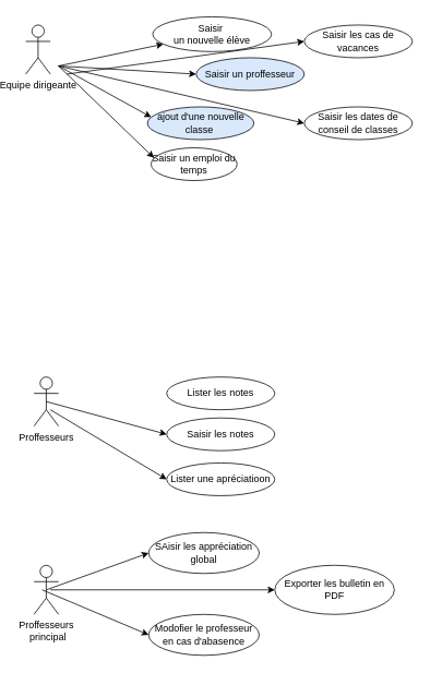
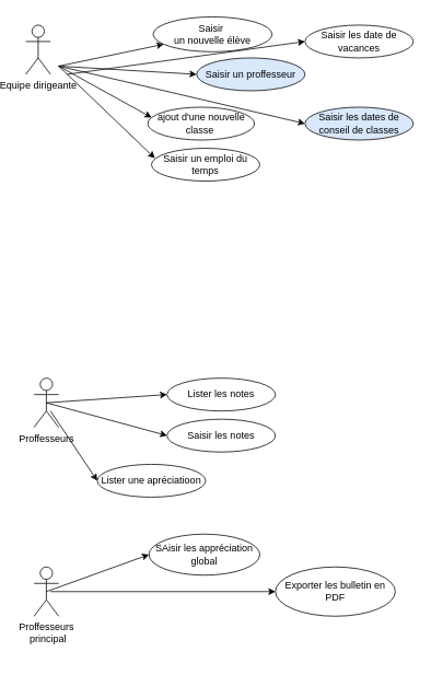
- <mxCell id="16" value="Saisir les cas de vacances" style="ellipse;html=1;whiteSpace=wrap;" vertex="1" parent="1"><mxGeometry x="360" y="30" width="132" height="40" as="geometry" /></mxCell>
+ <mxCell id="16" value="Saisir les date de vacances" style="ellipse;html=1;whiteSpace=wrap;" vertex="1" parent="1"><mxGeometry x="360" y="30" width="132" height="40" as="geometry" /></mxCell>
- <mxCell id="6" value="ajout d'une nouvelle classe&amp;nbsp;" style="ellipse;html=1;whiteSpace=wrap;fillColor=#dae8fc;" vertex="1" parent="1"><mxGeometry x="168.5" y="130" width="130" height="40" as="geometry" /></mxCell>
+ <mxCell id="6" value="ajout d'une nouvelle classe&amp;nbsp;" style="ellipse;html=1;whiteSpace=wrap;" vertex="1" parent="1"><mxGeometry x="168.5" y="130" width="130" height="40" as="geometry" /></mxCell>
- <mxCell id="17" value="Saisir les dates de conseil de classes" style="ellipse;html=1;whiteSpace=wrap;" vertex="1" parent="1"><mxGeometry x="360" y="130" width="132" height="40" as="geometry" /></mxCell>
+ <mxCell id="17" value="Saisir les dates de conseil de classes" style="ellipse;html=1;whiteSpace=wrap;fillColor=#dae8fc;" vertex="1" parent="1"><mxGeometry x="360" y="130" width="132" height="40" as="geometry" /></mxCell>
- <mxCell id="7" value="Saisir un emploi du temps" style="ellipse;html=1;whiteSpace=wrap;" vertex="1" parent="1"><mxGeometry x="173" y="180" width="105" height="40" as="geometry" /></mxCell>
+ <mxCell id="7" value="Saisir un emploi du temps" style="ellipse;html=1;whiteSpace=wrap;" vertex="1" parent="1"><mxGeometry x="173" y="180" width="132" height="40" as="geometry" /></mxCell>
+ <mxCell id="19" value="" style="endArrow=classic;html=1;rounded=0;entryX=0;entryY=0.5;entryDx=0;entryDy=0;exitX=0.5;exitY=0.5;exitDx=0;exitDy=0;exitPerimeter=0;" edge="1" parent="1" source="12" target="13"><mxGeometry width="50" height="50" relative="1" as="geometry"><mxPoint x="89" y="390" as="sourcePoint" /><mxPoint x="240" y="430" as="targetPoint" /></mxGeometry></mxCell>
- <mxCell id="15" value="Lister une apréciatioon" style="ellipse;html=1;whiteSpace=wrap;" vertex="1" parent="1"><mxGeometry x="192" y="565" width="132" height="40" as="geometry" /></mxCell>
+ <mxCell id="15" value="Lister une apréciatioon" style="ellipse;html=1;whiteSpace=wrap;" vertex="1" parent="1"><mxGeometry x="107" y="565" width="132" height="40" as="geometry" /></mxCell>
- <mxCell id="26" value="" style="endArrow=classic;html=1;rounded=0;entryX=0;entryY=0.5;entryDx=0;entryDy=0;exitX=0.333;exitY=0.5;exitDx=0;exitDy=0;exitPerimeter=0;" edge="1" parent="1" source="22" target="24"><mxGeometry width="50" height="50" relative="1" as="geometry"><mxPoint x="50" y="720" as="sourcePoint" /><mxPoint x="182" y="805" as="targetPoint" /></mxGeometry></mxCell>
- <mxCell id="24" value="Modofier le professeur en cas d'abasence" style="ellipse;html=1;whiteSpace=wrap;" vertex="1" parent="1"><mxGeometry x="170" y="750" width="135" height="50" as="geometry" /></mxCell>
